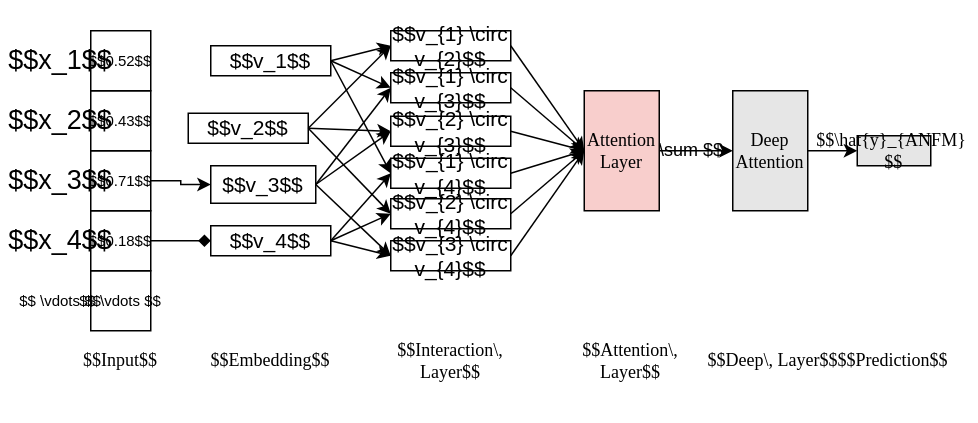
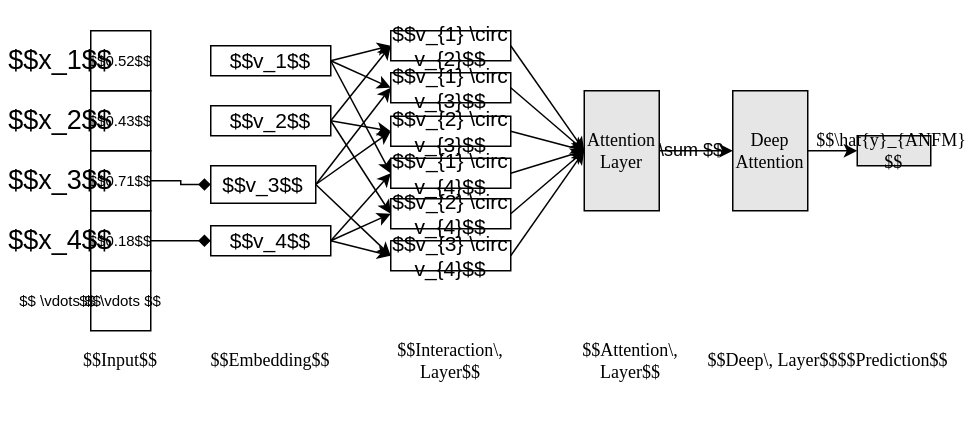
- <mxCell id="17" value="&lt;font style=&quot;font-size: 14px&quot;&gt;$$v_2$$&lt;/font&gt;" style="rounded=0;whiteSpace=wrap;html=1;fillColor=none;" vertex="1" parent="1"><mxGeometry x="125" y="75" width="80" height="20" as="geometry" /></mxCell>
+ <mxCell id="17" value="&lt;font style=&quot;font-size: 14px&quot;&gt;$$v_2$$&lt;/font&gt;" style="rounded=0;whiteSpace=wrap;html=1;fillColor=none;" vertex="1" parent="1"><mxGeometry x="140" y="70" width="80" height="20" as="geometry" /></mxCell>
- <mxCell id="37" value="&lt;font style=&quot;font-size: 12px&quot; face=&quot;Times New Roman&quot;&gt;Attention Layer&lt;/font&gt;" style="rounded=0;whiteSpace=wrap;html=1;fillColor=#f8cecc;" vertex="1" parent="1"><mxGeometry x="389" y="60" width="50" height="80" as="geometry" /></mxCell>
+ <mxCell id="37" value="&lt;font style=&quot;font-size: 12px&quot; face=&quot;Times New Roman&quot;&gt;Attention Layer&lt;/font&gt;" style="rounded=0;whiteSpace=wrap;html=1;fillColor=#E6E6E6;" vertex="1" parent="1"><mxGeometry x="389" y="60" width="50" height="80" as="geometry" /></mxCell>
- <mxCell id="8" style="edgeStyle=orthogonalEdgeStyle;rounded=0;orthogonalLoop=1;jettySize=auto;html=1;entryX=0;entryY=0.5;entryDx=0;entryDy=0;fontSize=14;" edge="1" parent="1" source="9" target="18"><mxGeometry relative="1" as="geometry" /></mxCell>
+ <mxCell id="8" style="edgeStyle=orthogonalEdgeStyle;rounded=0;orthogonalLoop=1;jettySize=auto;html=1;entryX=0;entryY=0.5;entryDx=0;entryDy=0;fontSize=14;endArrow=diamond;" edge="1" parent="1" source="9" target="18"><mxGeometry relative="1" as="geometry" /></mxCell>
